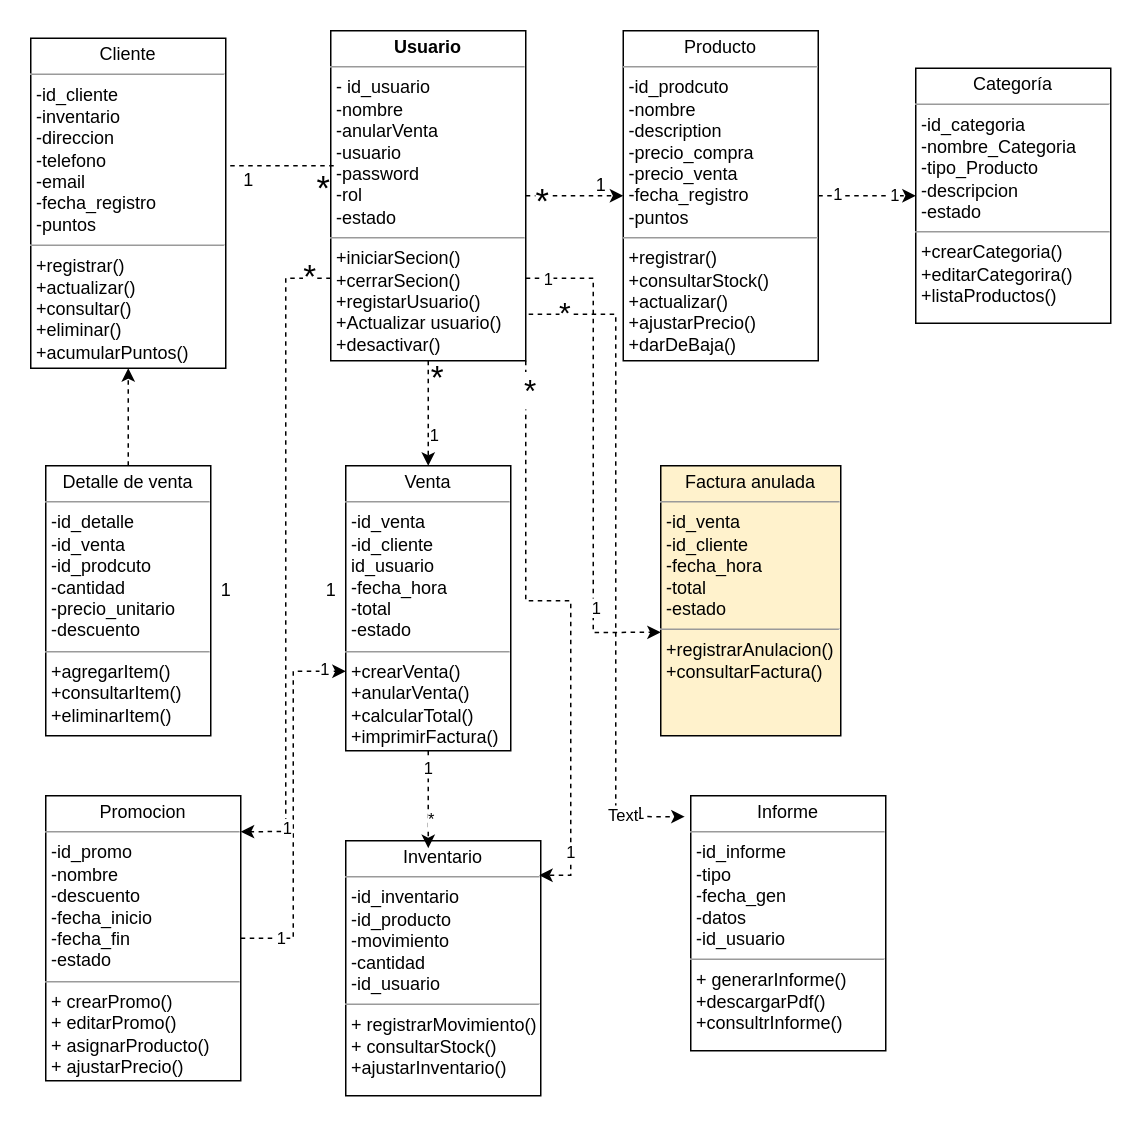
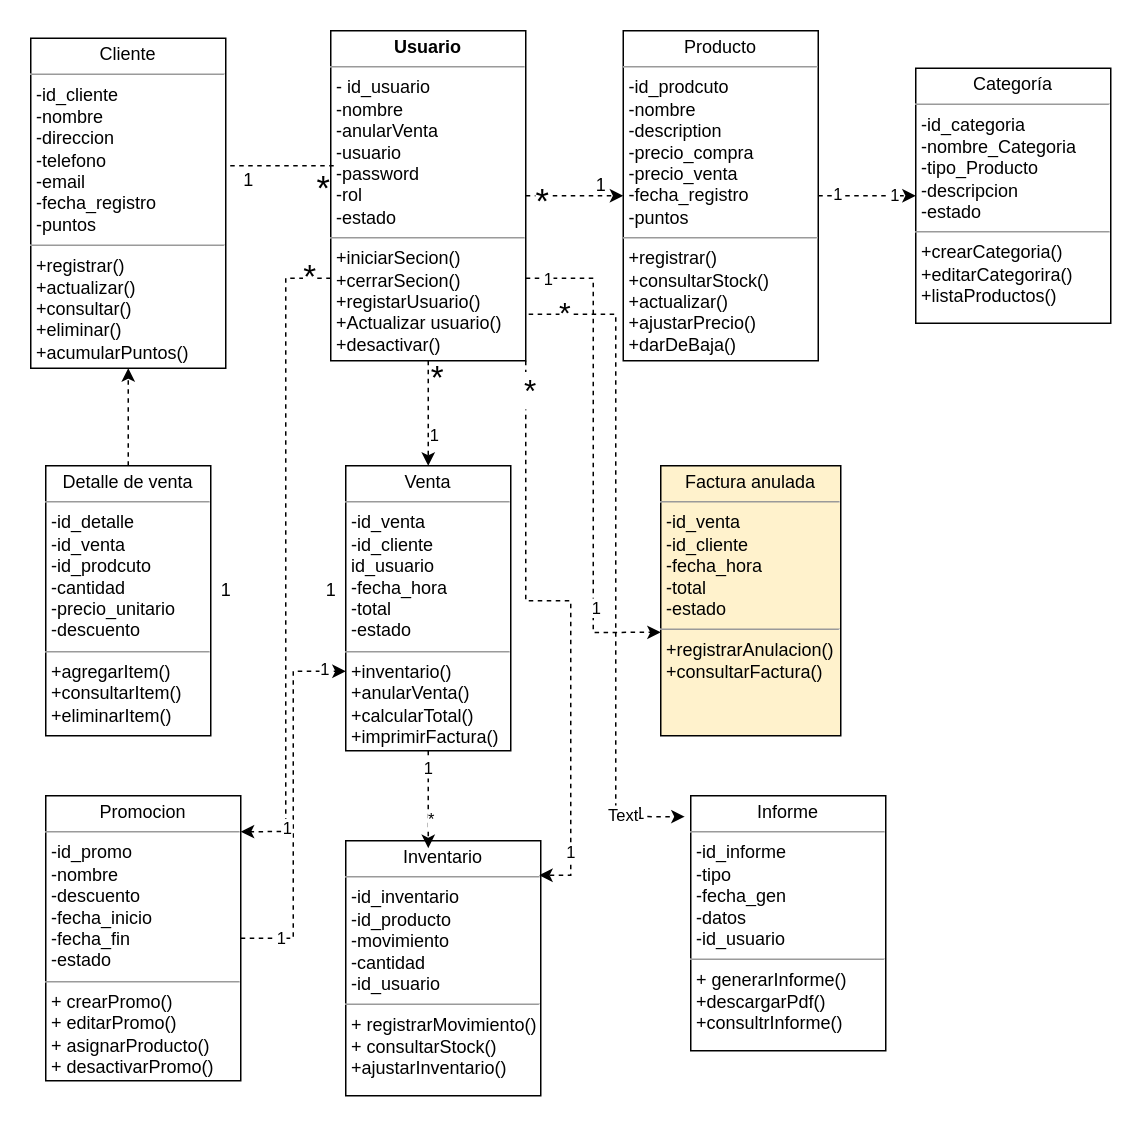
- <mxCell id="12" value="&lt;p style=&quot;margin:0px;margin-top:4px;text-align:center;&quot;&gt;Cliente&lt;/p&gt;&lt;hr size=&quot;1&quot;&gt;&lt;p style=&quot;margin:0px;margin-left:4px;&quot;&gt;-id_cliente&lt;/p&gt;&lt;p style=&quot;margin:0px;margin-left:4px;&quot;&gt;-inventario&lt;/p&gt;&lt;p style=&quot;margin:0px;margin-left:4px;&quot;&gt;-direccion&lt;/p&gt;&lt;p style=&quot;margin:0px;margin-left:4px;&quot;&gt;-telefono&lt;/p&gt;&lt;p style=&quot;margin:0px;margin-left:4px;&quot;&gt;-email&lt;/p&gt;&lt;p style=&quot;margin:0px;margin-left:4px;&quot;&gt;-fecha_registro&lt;/p&gt;&lt;p style=&quot;margin:0px;margin-left:4px;&quot;&gt;-puntos&lt;/p&gt;&lt;hr size=&quot;1&quot;&gt;&lt;p style=&quot;margin:0px;margin-left:4px;&quot;&gt;+registrar()&lt;/p&gt;&lt;p style=&quot;margin:0px;margin-left:4px;&quot;&gt;+actualizar()&lt;/p&gt;&lt;p style=&quot;margin:0px;margin-left:4px;&quot;&gt;+consultar()&lt;/p&gt;&lt;p style=&quot;margin:0px;margin-left:4px;&quot;&gt;+eliminar()&lt;/p&gt;&lt;p style=&quot;margin:0px;margin-left:4px;&quot;&gt;+acumularPuntos()&lt;/p&gt;" style="verticalAlign=top;align=left;overflow=fill;fontSize=12;fontFamily=Helvetica;html=1;rounded=0;shadow=0;comic=0;labelBackgroundColor=none;strokeWidth=1" parent="1" vertex="1"><mxGeometry x="20" y="25" width="130" height="220" as="geometry" /></mxCell>
+ <mxCell id="12" value="&lt;p style=&quot;margin:0px;margin-top:4px;text-align:center;&quot;&gt;Cliente&lt;/p&gt;&lt;hr size=&quot;1&quot;&gt;&lt;p style=&quot;margin:0px;margin-left:4px;&quot;&gt;-id_cliente&lt;/p&gt;&lt;p style=&quot;margin:0px;margin-left:4px;&quot;&gt;-nombre&lt;/p&gt;&lt;p style=&quot;margin:0px;margin-left:4px;&quot;&gt;-direccion&lt;/p&gt;&lt;p style=&quot;margin:0px;margin-left:4px;&quot;&gt;-telefono&lt;/p&gt;&lt;p style=&quot;margin:0px;margin-left:4px;&quot;&gt;-email&lt;/p&gt;&lt;p style=&quot;margin:0px;margin-left:4px;&quot;&gt;-fecha_registro&lt;/p&gt;&lt;p style=&quot;margin:0px;margin-left:4px;&quot;&gt;-puntos&lt;/p&gt;&lt;hr size=&quot;1&quot;&gt;&lt;p style=&quot;margin:0px;margin-left:4px;&quot;&gt;+registrar()&lt;/p&gt;&lt;p style=&quot;margin:0px;margin-left:4px;&quot;&gt;+actualizar()&lt;/p&gt;&lt;p style=&quot;margin:0px;margin-left:4px;&quot;&gt;+consultar()&lt;/p&gt;&lt;p style=&quot;margin:0px;margin-left:4px;&quot;&gt;+eliminar()&lt;/p&gt;&lt;p style=&quot;margin:0px;margin-left:4px;&quot;&gt;+acumularPuntos()&lt;/p&gt;" style="verticalAlign=top;align=left;overflow=fill;fontSize=12;fontFamily=Helvetica;html=1;rounded=0;shadow=0;comic=0;labelBackgroundColor=none;strokeWidth=1" parent="1" vertex="1"><mxGeometry x="20" y="25" width="130" height="220" as="geometry" /></mxCell>
- <mxCell id="13" value="&lt;p style=&quot;margin:0px;margin-top:4px;text-align:center;&quot;&gt;Venta&lt;/p&gt;&lt;hr size=&quot;1&quot;&gt;&lt;p style=&quot;margin:0px;margin-left:4px;&quot;&gt;-id_venta&lt;/p&gt;&lt;p style=&quot;margin:0px;margin-left:4px;&quot;&gt;-id_cliente&lt;/p&gt;&lt;p style=&quot;margin:0px;margin-left:4px;&quot;&gt;id_usuario&lt;/p&gt;&lt;p style=&quot;margin:0px;margin-left:4px;&quot;&gt;-fecha_hora&lt;/p&gt;&lt;p style=&quot;margin:0px;margin-left:4px;&quot;&gt;-total&lt;/p&gt;&lt;p style=&quot;margin:0px;margin-left:4px;&quot;&gt;-estado&lt;/p&gt;&lt;hr size=&quot;1&quot;&gt;&lt;p style=&quot;margin:0px;margin-left:4px;&quot;&gt;+crearVenta()&lt;/p&gt;&lt;p style=&quot;margin:0px;margin-left:4px;&quot;&gt;+anularVenta()&lt;/p&gt;&lt;p style=&quot;margin:0px;margin-left:4px;&quot;&gt;+calcularTotal()&lt;/p&gt;&lt;p style=&quot;margin:0px;margin-left:4px;&quot;&gt;+imprimirFactura()&lt;/p&gt;" style="verticalAlign=top;align=left;overflow=fill;fontSize=12;fontFamily=Helvetica;html=1;rounded=0;shadow=0;comic=0;labelBackgroundColor=none;strokeWidth=1" parent="1" vertex="1"><mxGeometry x="230" y="310" width="110" height="190" as="geometry" /></mxCell>
+ <mxCell id="13" value="&lt;p style=&quot;margin:0px;margin-top:4px;text-align:center;&quot;&gt;Venta&lt;/p&gt;&lt;hr size=&quot;1&quot;&gt;&lt;p style=&quot;margin:0px;margin-left:4px;&quot;&gt;-id_venta&lt;/p&gt;&lt;p style=&quot;margin:0px;margin-left:4px;&quot;&gt;-id_cliente&lt;/p&gt;&lt;p style=&quot;margin:0px;margin-left:4px;&quot;&gt;id_usuario&lt;/p&gt;&lt;p style=&quot;margin:0px;margin-left:4px;&quot;&gt;-fecha_hora&lt;/p&gt;&lt;p style=&quot;margin:0px;margin-left:4px;&quot;&gt;-total&lt;/p&gt;&lt;p style=&quot;margin:0px;margin-left:4px;&quot;&gt;-estado&lt;/p&gt;&lt;hr size=&quot;1&quot;&gt;&lt;p style=&quot;margin:0px;margin-left:4px;&quot;&gt;+inventario()&lt;/p&gt;&lt;p style=&quot;margin:0px;margin-left:4px;&quot;&gt;+anularVenta()&lt;/p&gt;&lt;p style=&quot;margin:0px;margin-left:4px;&quot;&gt;+calcularTotal()&lt;/p&gt;&lt;p style=&quot;margin:0px;margin-left:4px;&quot;&gt;+imprimirFactura()&lt;/p&gt;" style="verticalAlign=top;align=left;overflow=fill;fontSize=12;fontFamily=Helvetica;html=1;rounded=0;shadow=0;comic=0;labelBackgroundColor=none;strokeWidth=1" parent="1" vertex="1"><mxGeometry x="230" y="310" width="110" height="190" as="geometry" /></mxCell>
- <mxCell id="2" value="&lt;p style=&quot;margin:0px;margin-top:4px;text-align:center;&quot;&gt;Promocion&lt;/p&gt;&lt;hr size=&quot;1&quot;&gt;&lt;p style=&quot;margin:0px;margin-left:4px;&quot;&gt;-id_promo&lt;/p&gt;&lt;p style=&quot;margin:0px;margin-left:4px;&quot;&gt;-nombre&lt;/p&gt;&lt;p style=&quot;margin:0px;margin-left:4px;&quot;&gt;-descuento&lt;/p&gt;&lt;p style=&quot;margin:0px;margin-left:4px;&quot;&gt;-fecha_inicio&lt;/p&gt;&lt;p style=&quot;margin:0px;margin-left:4px;&quot;&gt;-fecha_fin&lt;/p&gt;&lt;p style=&quot;margin:0px;margin-left:4px;&quot;&gt;-estado&lt;/p&gt;&lt;hr size=&quot;1&quot;&gt;&lt;p style=&quot;margin:0px;margin-left:4px;&quot;&gt;+ crearPromo()&lt;/p&gt;&lt;p style=&quot;margin:0px;margin-left:4px;&quot;&gt;+ editarPromo()&lt;/p&gt;&lt;p style=&quot;margin:0px;margin-left:4px;&quot;&gt;+ asignarProducto()&lt;/p&gt;&lt;p style=&quot;margin:0px;margin-left:4px;&quot;&gt;+ ajustarPrecio()&lt;/p&gt;" style="verticalAlign=top;align=left;overflow=fill;fontSize=12;fontFamily=Helvetica;html=1;rounded=0;shadow=0;comic=0;labelBackgroundColor=none;strokeWidth=1" parent="1" vertex="1"><mxGeometry x="30" y="530" width="130" height="190" as="geometry" /></mxCell>
+ <mxCell id="2" value="&lt;p style=&quot;margin:0px;margin-top:4px;text-align:center;&quot;&gt;Promocion&lt;/p&gt;&lt;hr size=&quot;1&quot;&gt;&lt;p style=&quot;margin:0px;margin-left:4px;&quot;&gt;-id_promo&lt;/p&gt;&lt;p style=&quot;margin:0px;margin-left:4px;&quot;&gt;-nombre&lt;/p&gt;&lt;p style=&quot;margin:0px;margin-left:4px;&quot;&gt;-descuento&lt;/p&gt;&lt;p style=&quot;margin:0px;margin-left:4px;&quot;&gt;-fecha_inicio&lt;/p&gt;&lt;p style=&quot;margin:0px;margin-left:4px;&quot;&gt;-fecha_fin&lt;/p&gt;&lt;p style=&quot;margin:0px;margin-left:4px;&quot;&gt;-estado&lt;/p&gt;&lt;hr size=&quot;1&quot;&gt;&lt;p style=&quot;margin:0px;margin-left:4px;&quot;&gt;+ crearPromo()&lt;/p&gt;&lt;p style=&quot;margin:0px;margin-left:4px;&quot;&gt;+ editarPromo()&lt;/p&gt;&lt;p style=&quot;margin:0px;margin-left:4px;&quot;&gt;+ asignarProducto()&lt;/p&gt;&lt;p style=&quot;margin:0px;margin-left:4px;&quot;&gt;+ desactivarPromo()&lt;/p&gt;" style="verticalAlign=top;align=left;overflow=fill;fontSize=12;fontFamily=Helvetica;html=1;rounded=0;shadow=0;comic=0;labelBackgroundColor=none;strokeWidth=1" parent="1" vertex="1"><mxGeometry x="30" y="530" width="130" height="190" as="geometry" /></mxCell>
